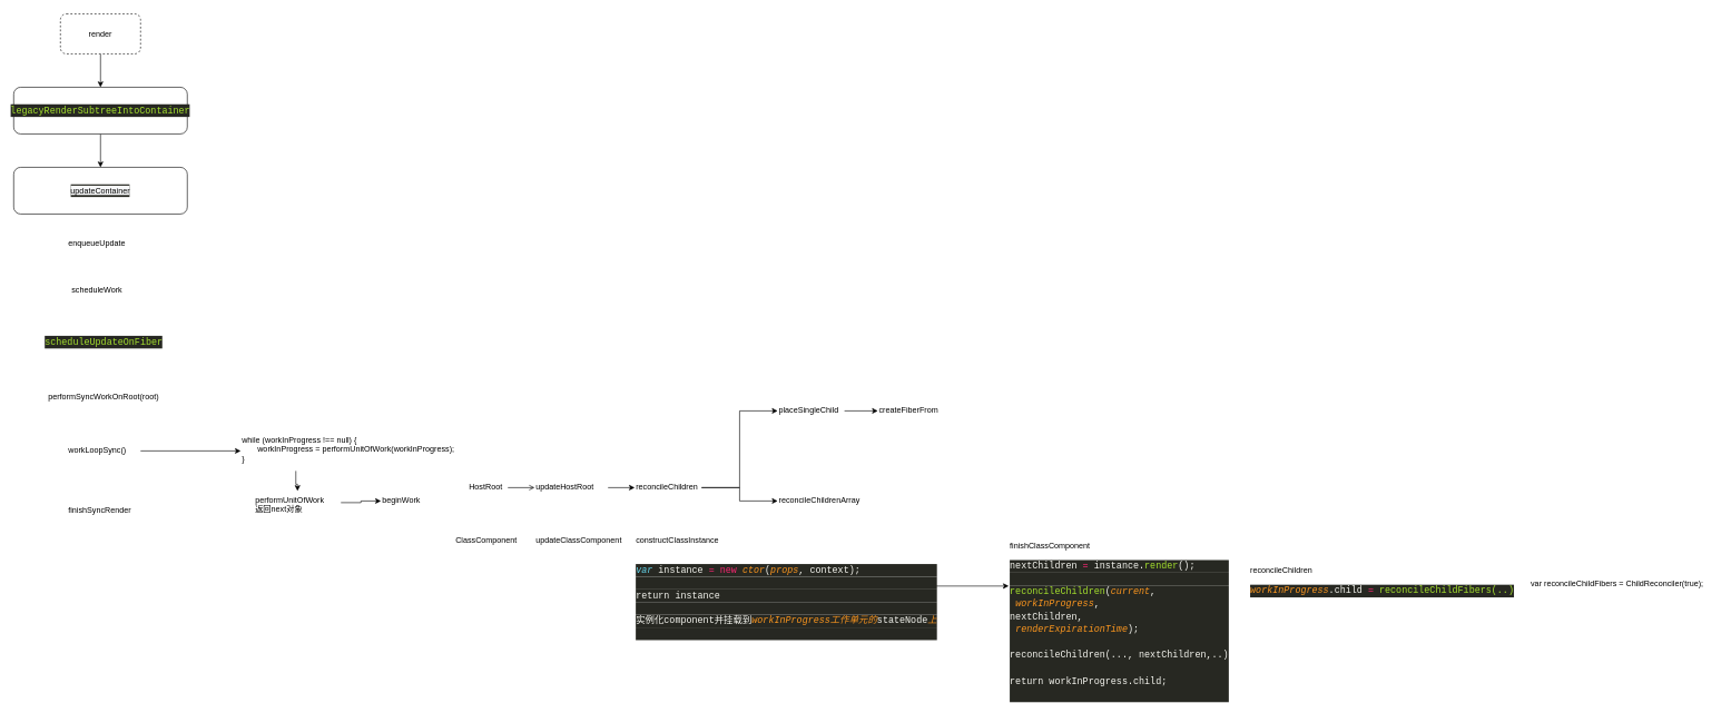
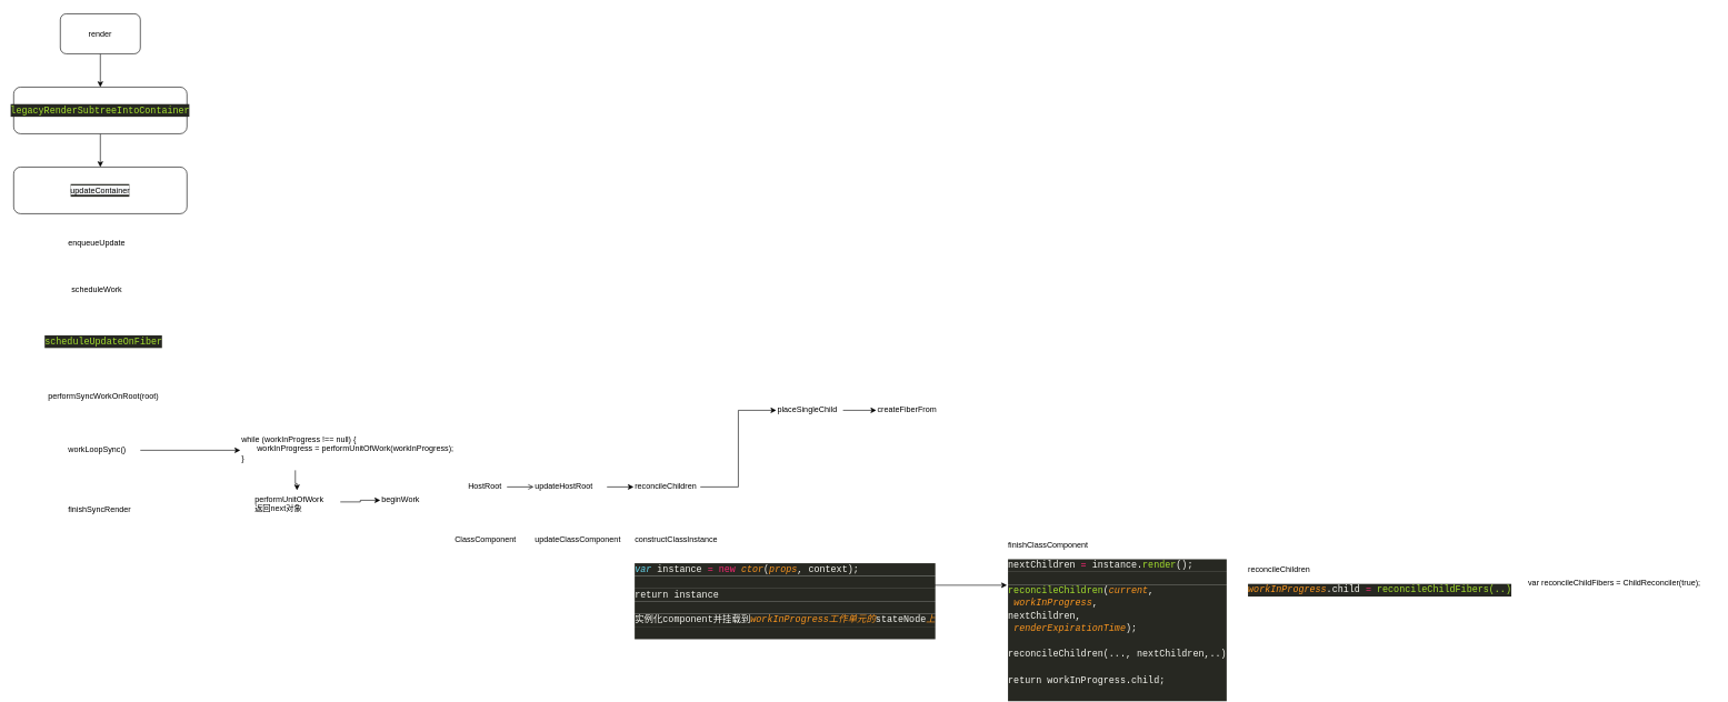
- <mxCell id="3" value="render" style="rounded=1;whiteSpace=wrap;html=1;dashed=1;" parent="1" vertex="1"><mxGeometry x="90" y="20" width="120" height="60" as="geometry" /></mxCell>
+ <mxCell id="3" value="render" style="rounded=1;whiteSpace=wrap;html=1;" parent="1" vertex="1"><mxGeometry x="90" y="20" width="120" height="60" as="geometry" /></mxCell>
- <mxCell id="22" style="edgeStyle=orthogonalEdgeStyle;rounded=0;orthogonalLoop=1;jettySize=auto;html=1;exitX=1;exitY=0.5;exitDx=0;exitDy=0;" edge="1" parent="1" source="23" target="27"><mxGeometry relative="1" as="geometry" /></mxCell>
- <mxCell id="27" value="reconcileChildrenArray" style="text;html=1;" vertex="1" parent="1"><mxGeometry x="1164" y="735" width="150" height="30" as="geometry" /></mxCell>
